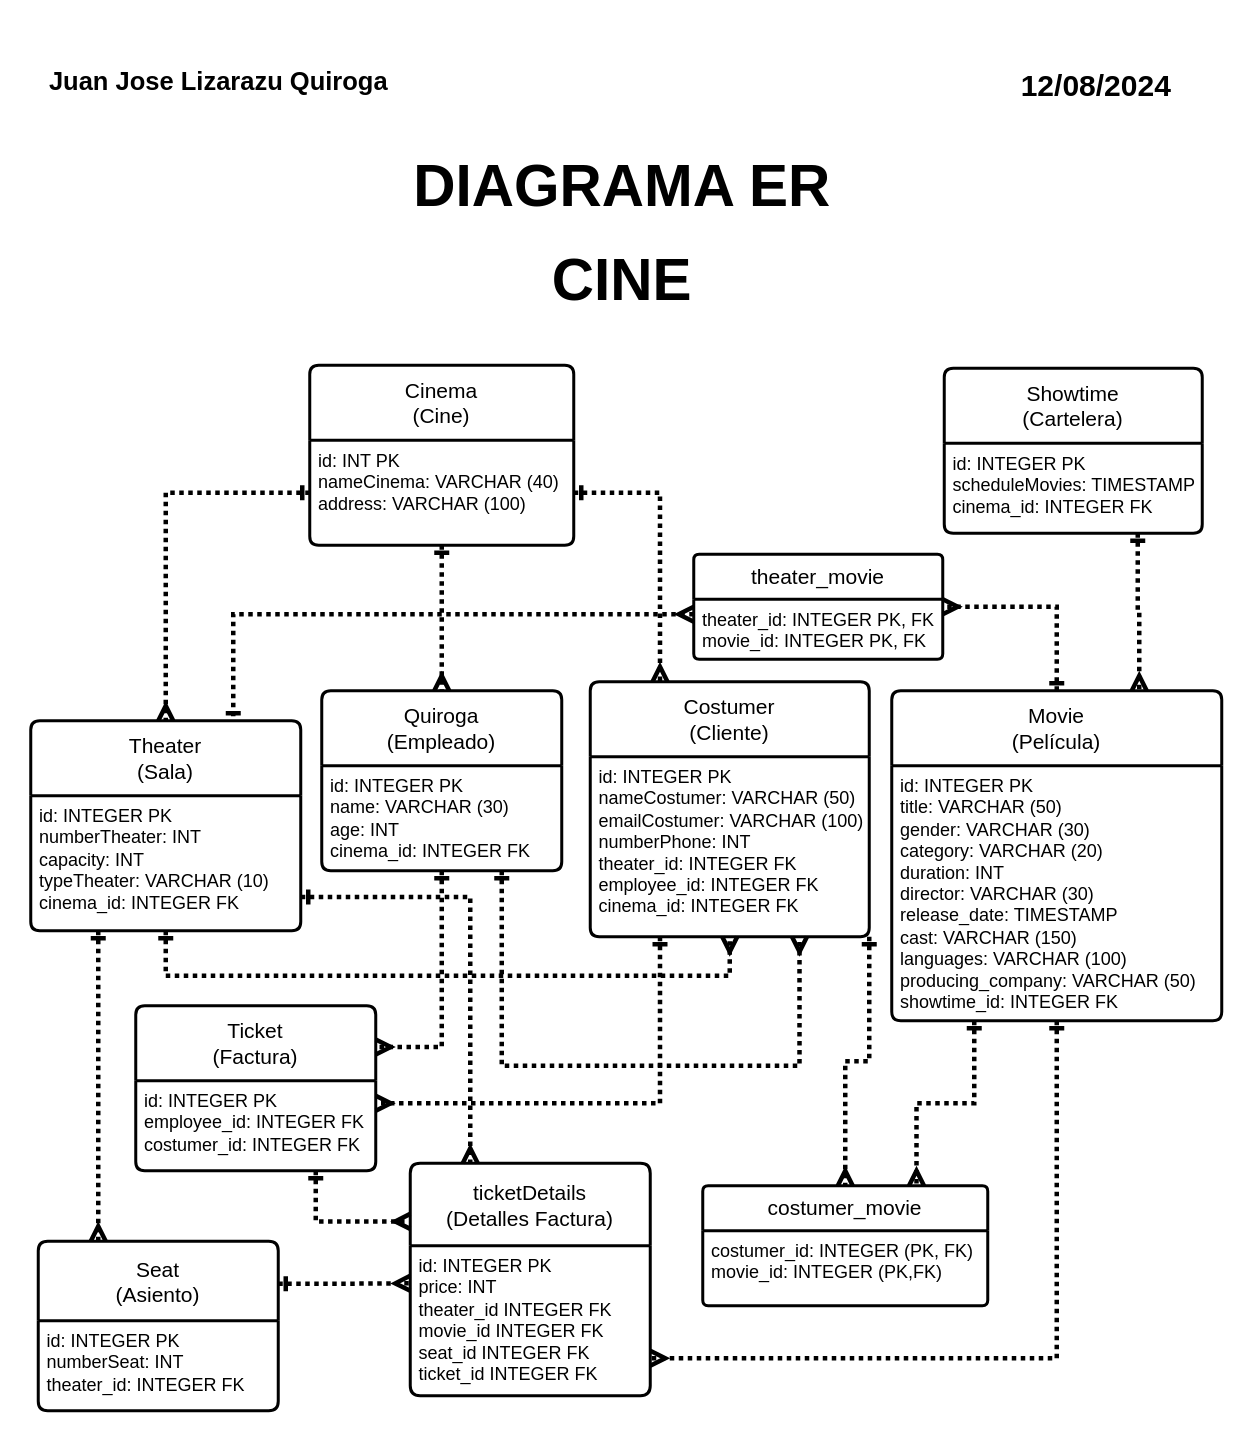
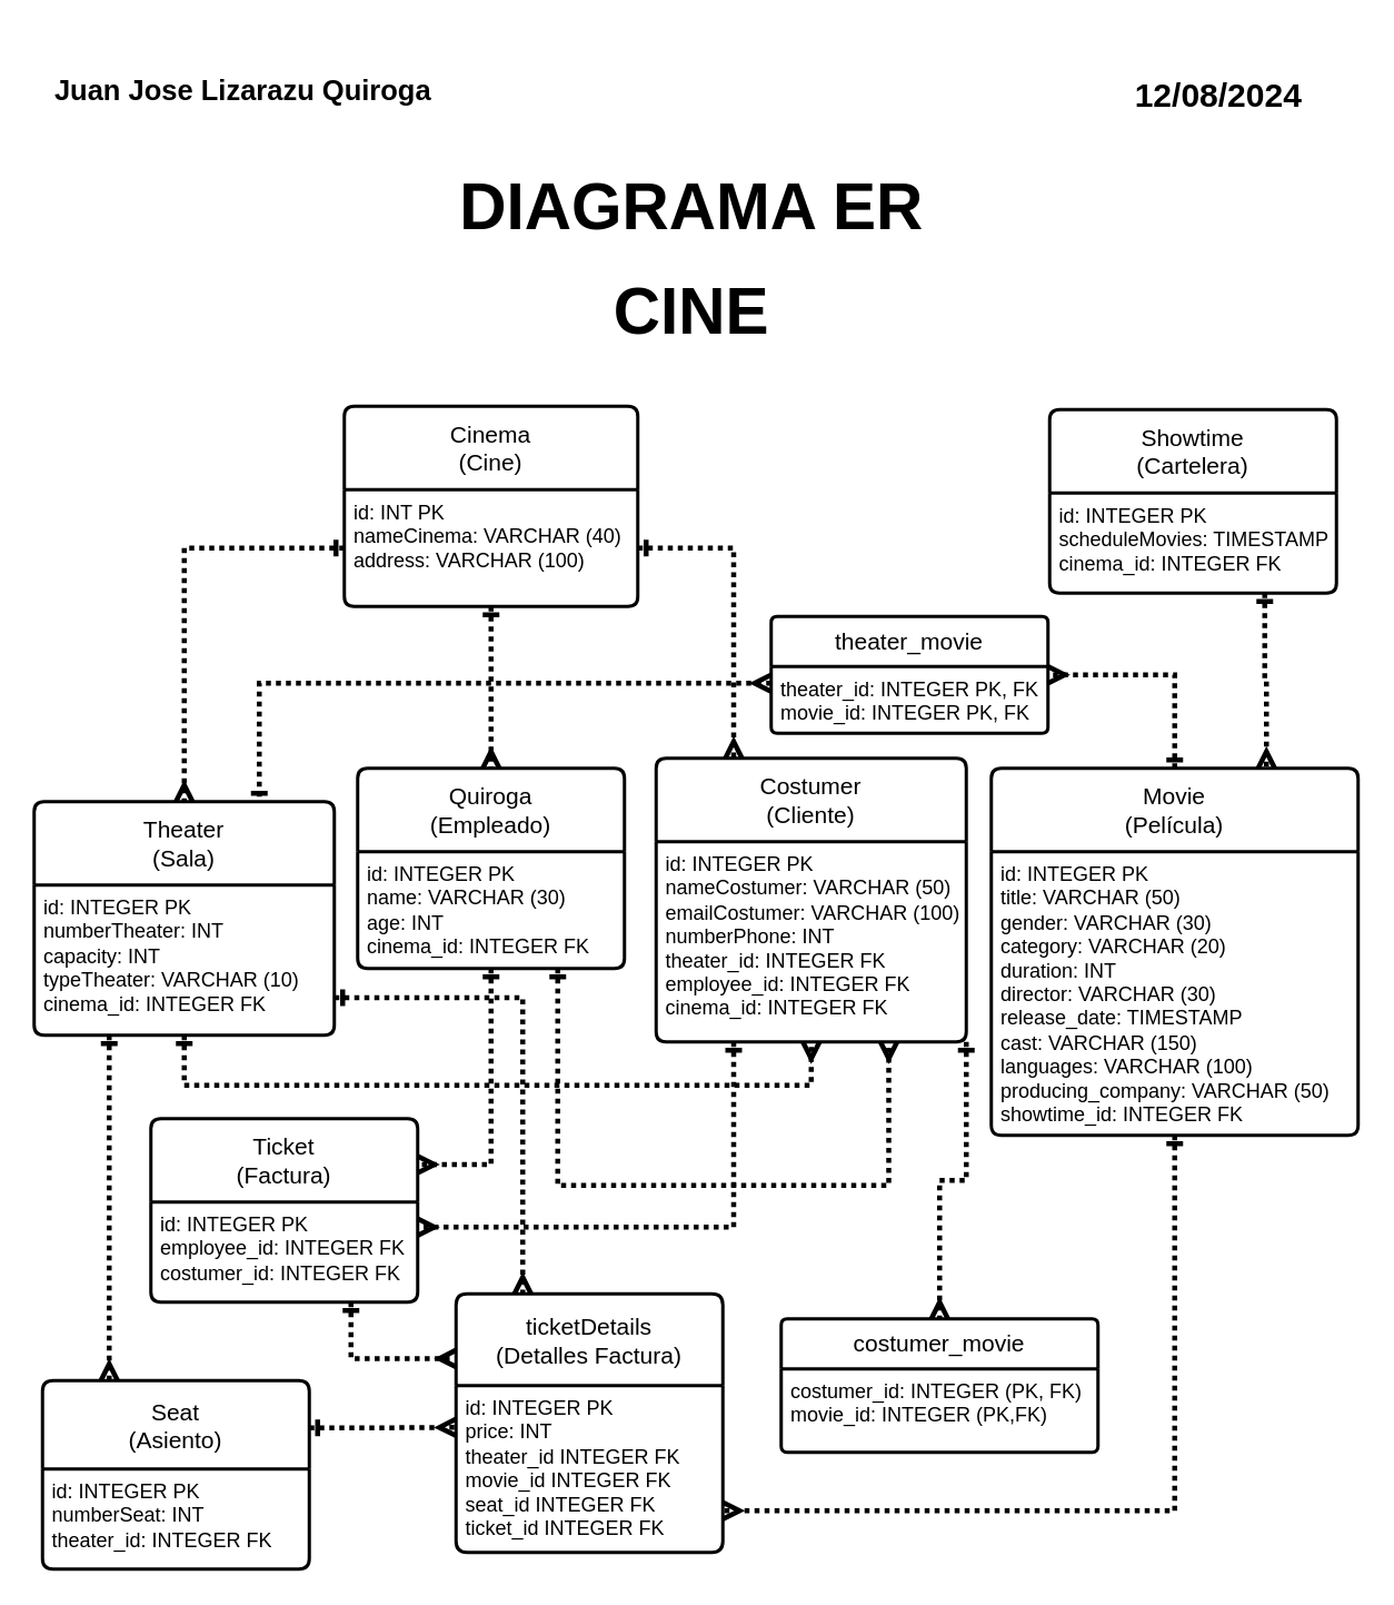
- <mxCell id="2" style="edgeStyle=orthogonalEdgeStyle;rounded=0;orthogonalLoop=1;jettySize=auto;html=1;exitX=0.25;exitY=1;exitDx=0;exitDy=0;entryX=0.75;entryY=0;entryDx=0;entryDy=0;endArrow=ERmany;endFill=0;startArrow=ERone;startFill=0;strokeWidth=3;dashed=1;dashPattern=1 1;" edge="1" parent="1" source="4" target="23"><mxGeometry relative="1" as="geometry" /></mxCell>
